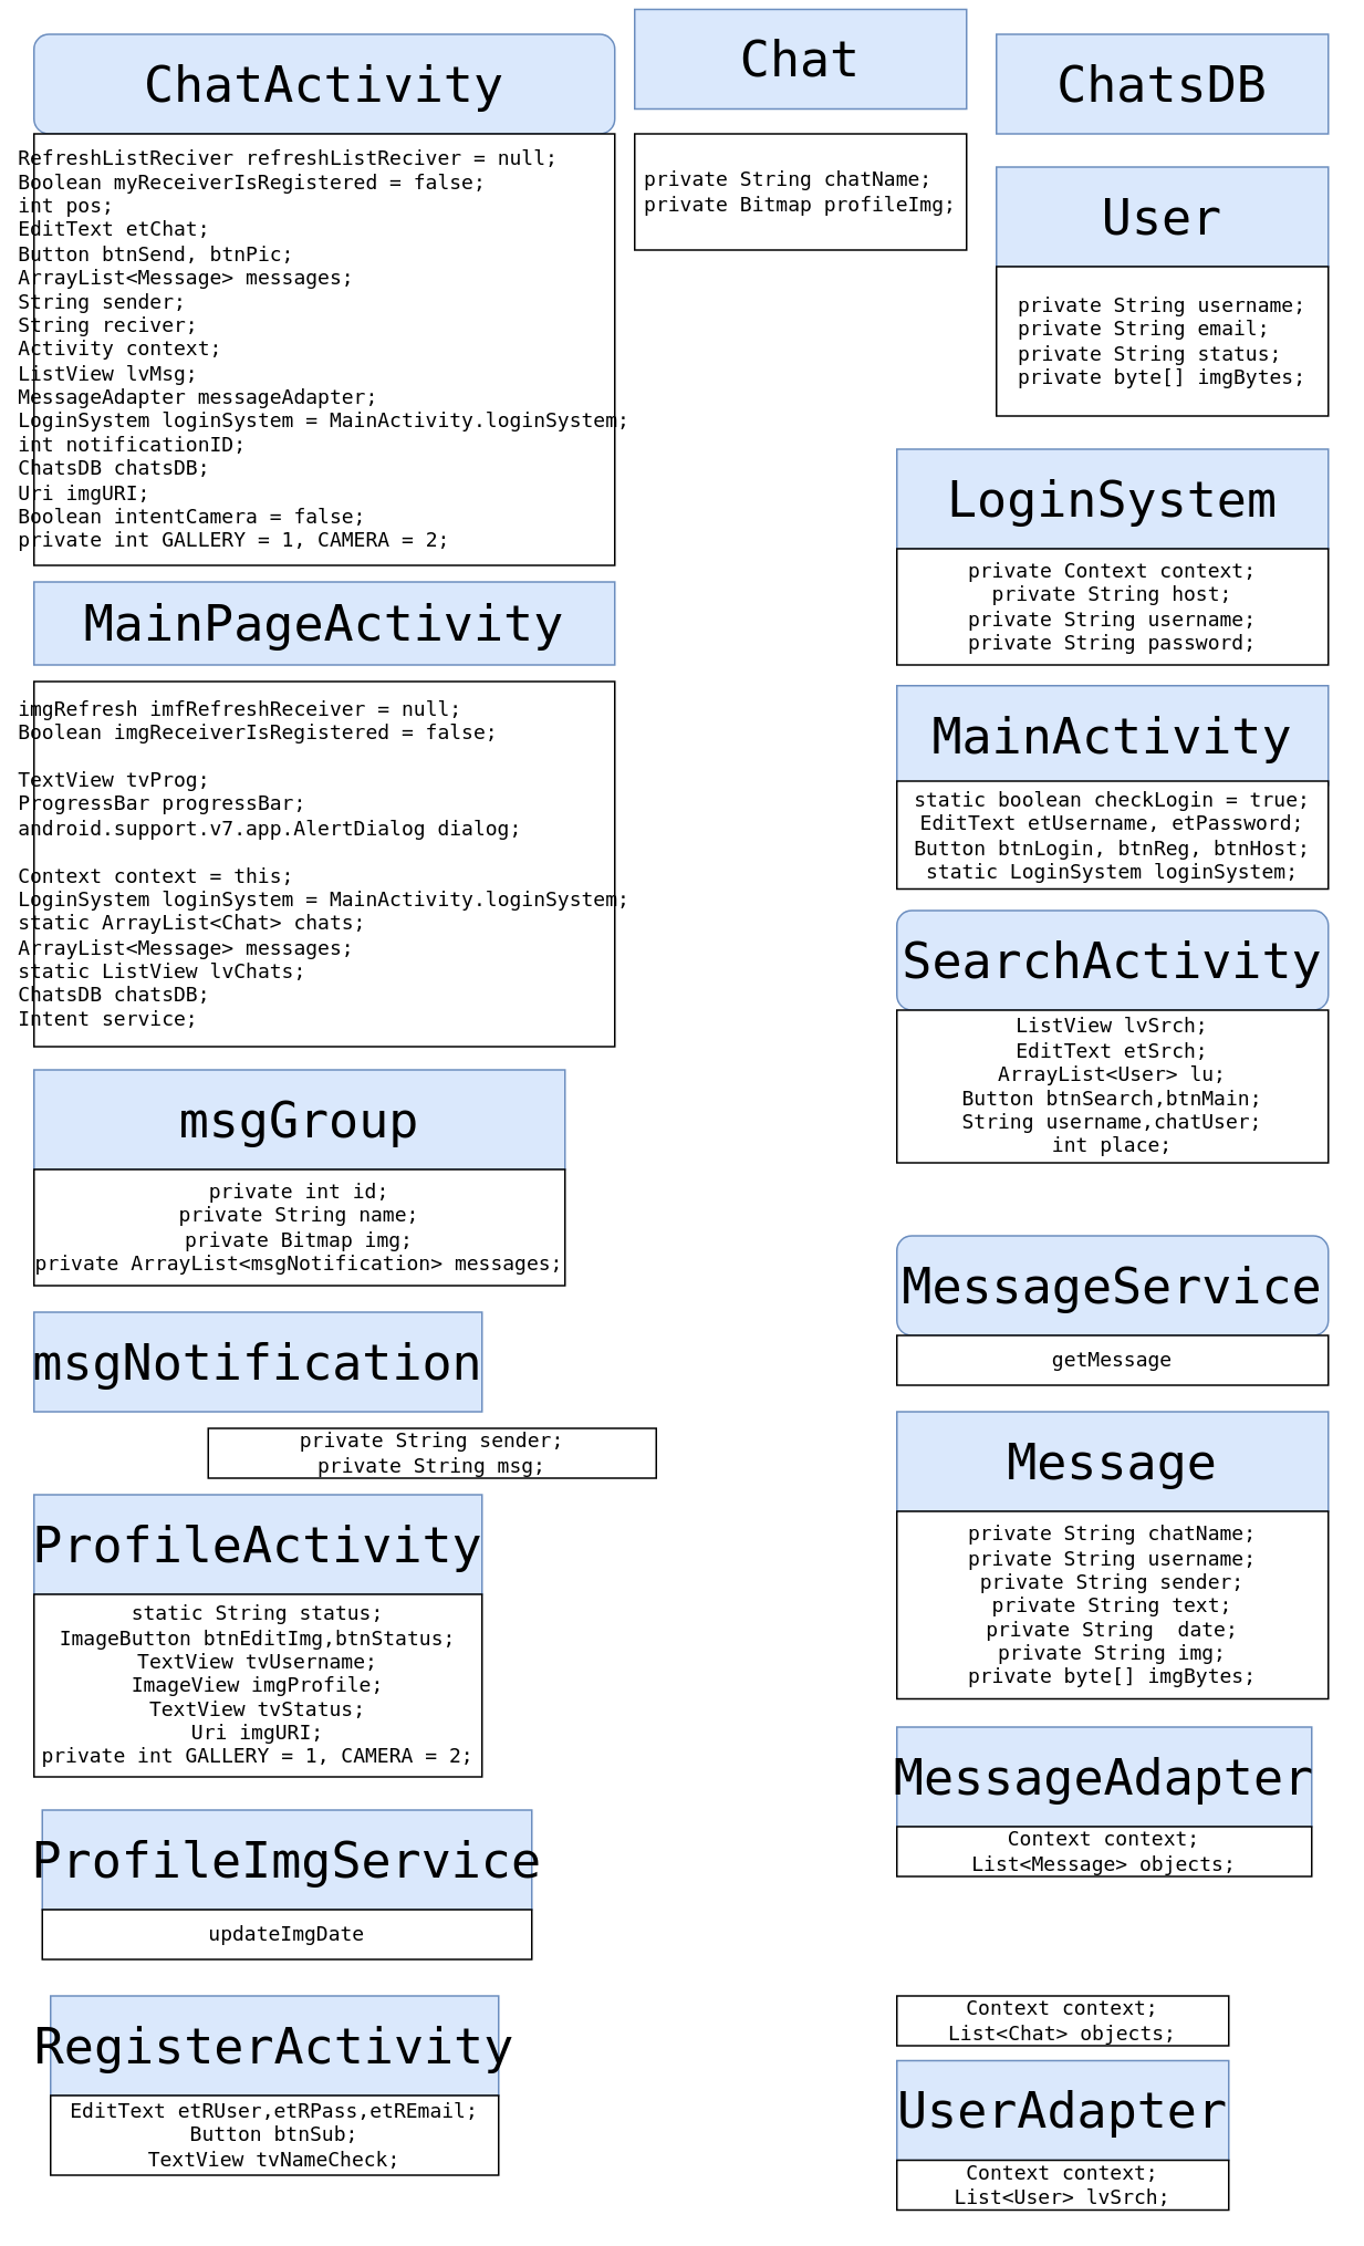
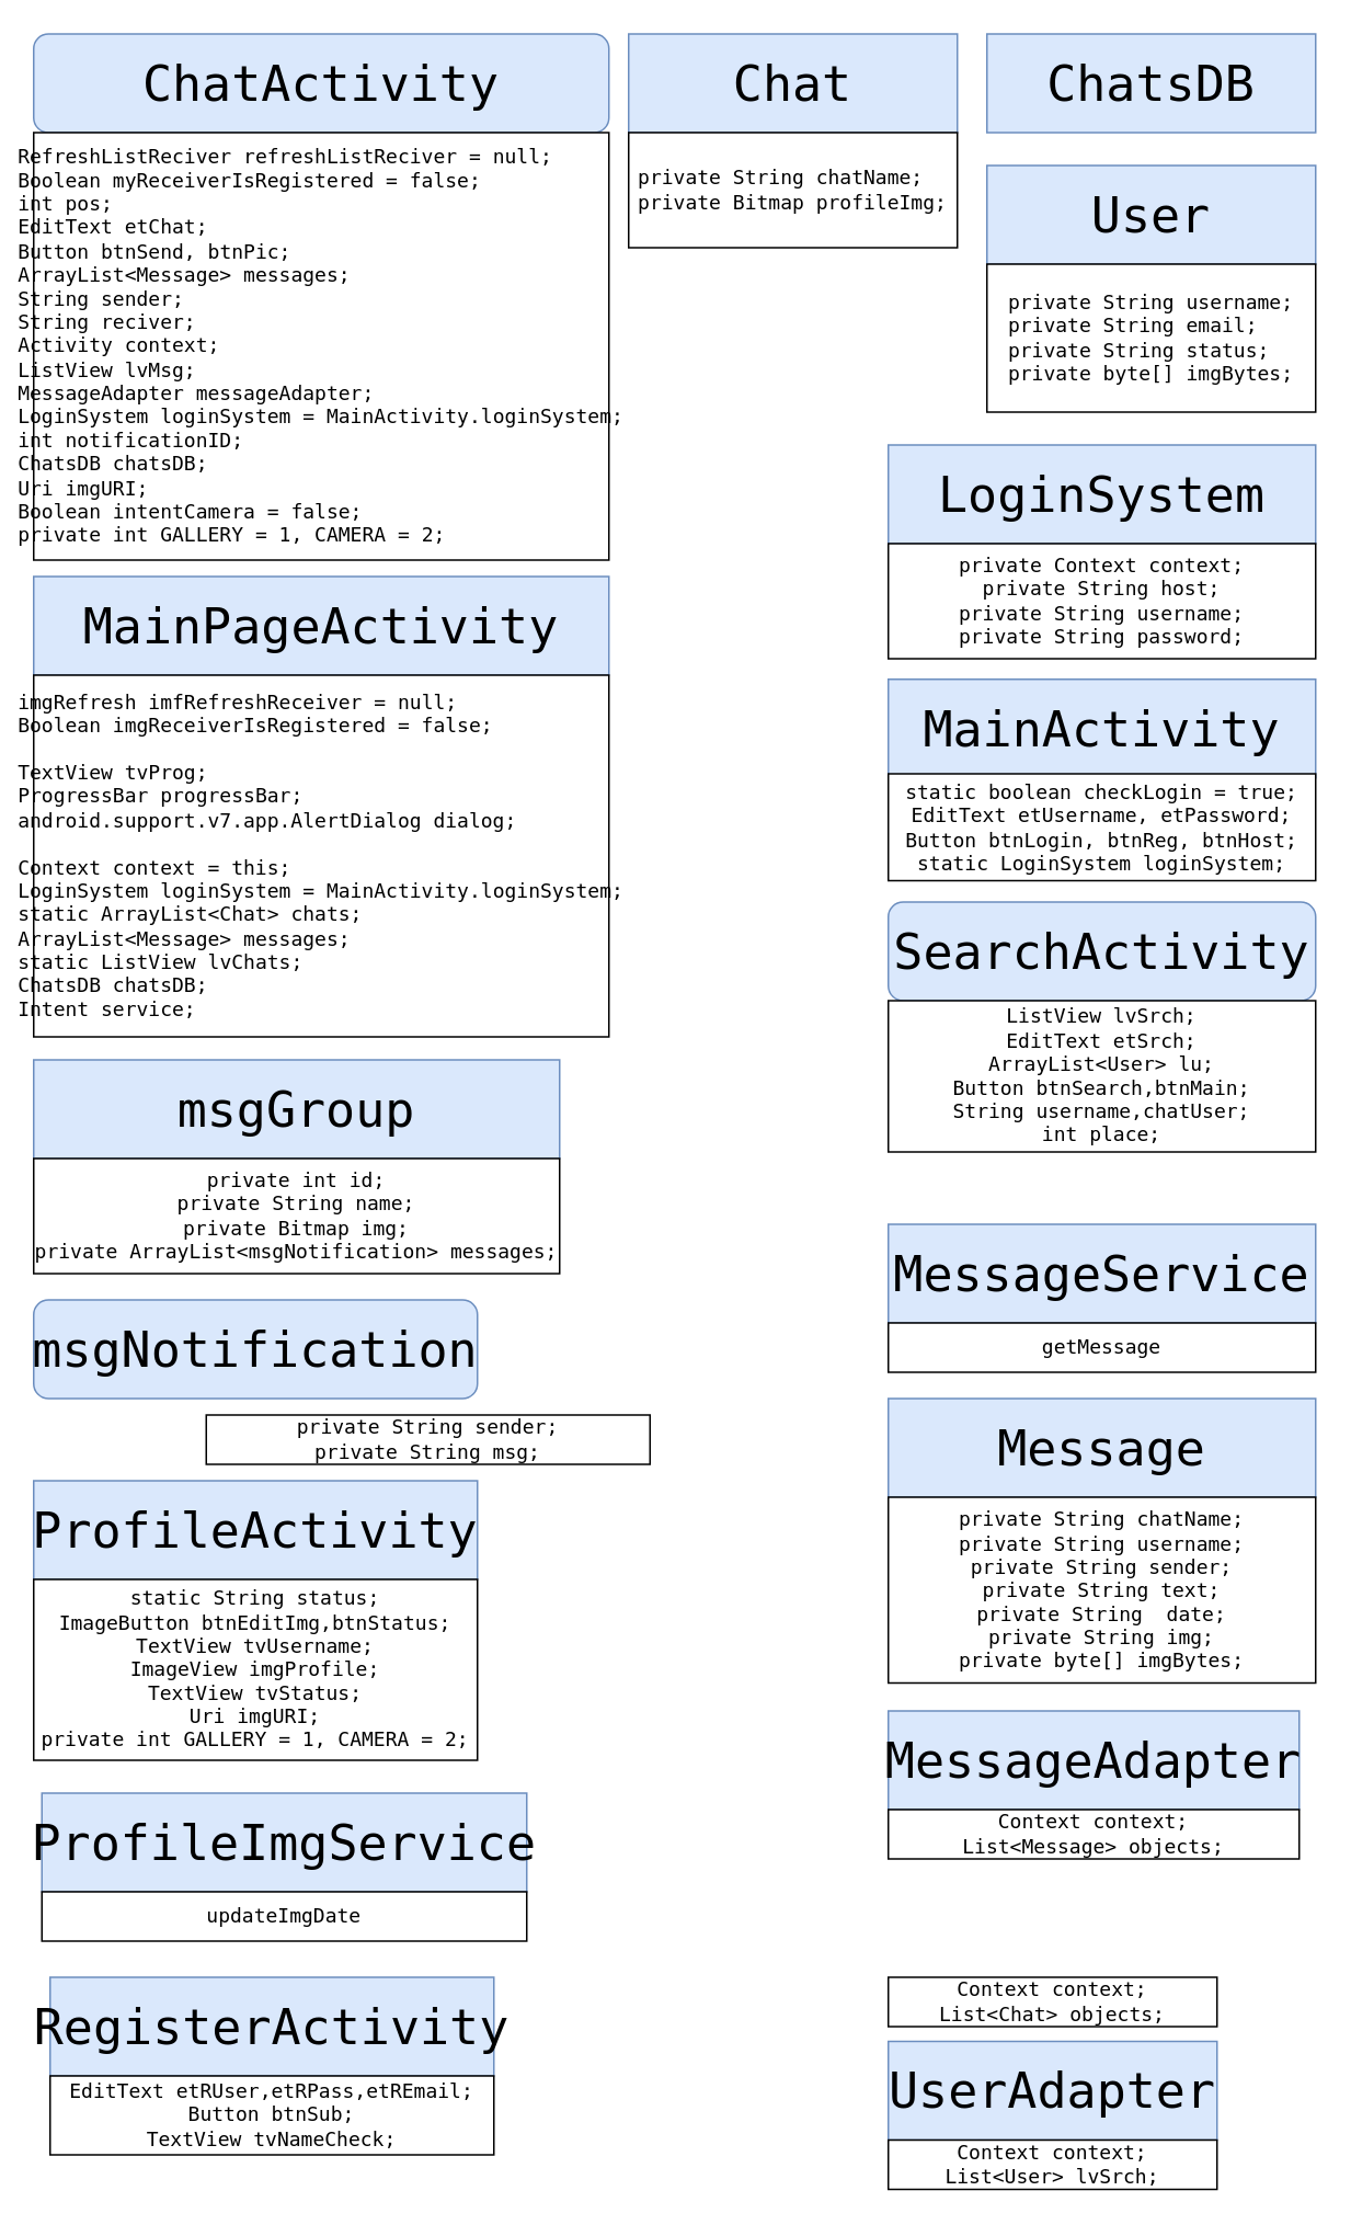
- <mxCell id="4" value="&lt;pre&gt;&lt;pre&gt;&lt;pre&gt;&lt;font style=&quot;font-size: 30px&quot;&gt;Chat&lt;/font&gt;&lt;/pre&gt;&lt;/pre&gt;&lt;/pre&gt;" style="rounded=0;whiteSpace=wrap;html=1;fillColor=#dae8fc;strokeColor=#6c8ebf;" vertex="1" parent="1"><mxGeometry x="382" y="5" width="200" height="60" as="geometry" /></mxCell>
+ <mxCell id="4" value="&lt;pre&gt;&lt;pre&gt;&lt;pre&gt;&lt;font style=&quot;font-size: 30px&quot;&gt;Chat&lt;/font&gt;&lt;/pre&gt;&lt;/pre&gt;&lt;/pre&gt;" style="rounded=0;whiteSpace=wrap;html=1;fillColor=#dae8fc;strokeColor=#6c8ebf;" vertex="1" parent="1"><mxGeometry x="382" y="20" width="200" height="60" as="geometry" /></mxCell>
- <mxCell id="15" value="&lt;pre&gt;&lt;pre&gt;&lt;pre&gt;&lt;pre&gt;&lt;pre&gt;&lt;font style=&quot;font-size: 30px&quot;&gt;MainPageActivity&lt;/font&gt;&lt;/pre&gt;&lt;/pre&gt;&lt;/pre&gt;&lt;/pre&gt;&lt;/pre&gt;" style="rounded=0;whiteSpace=wrap;html=1;fillColor=#dae8fc;strokeColor=#6c8ebf;" vertex="1" parent="1"><mxGeometry x="20" y="350" width="350" height="50" as="geometry" /></mxCell>
+ <mxCell id="15" value="&lt;pre&gt;&lt;pre&gt;&lt;pre&gt;&lt;pre&gt;&lt;pre&gt;&lt;font style=&quot;font-size: 30px&quot;&gt;MainPageActivity&lt;/font&gt;&lt;/pre&gt;&lt;/pre&gt;&lt;/pre&gt;&lt;/pre&gt;&lt;/pre&gt;" style="rounded=0;whiteSpace=wrap;html=1;fillColor=#dae8fc;strokeColor=#6c8ebf;" vertex="1" parent="1"><mxGeometry x="20" y="350" width="350" height="60" as="geometry" /></mxCell>
- <mxCell id="22" value="&lt;pre&gt;&lt;pre&gt;&lt;pre&gt;&lt;pre style=&quot;font-size: 30px&quot;&gt;&lt;pre&gt;MessageService&lt;/pre&gt;&lt;/pre&gt;&lt;/pre&gt;&lt;/pre&gt;&lt;/pre&gt;" style="whiteSpace=wrap;html=1;fillColor=#dae8fc;strokeColor=#6c8ebf;rounded=1;" vertex="1" parent="1"><mxGeometry x="540" y="744" width="260" height="60" as="geometry" /></mxCell>
+ <mxCell id="22" value="&lt;pre&gt;&lt;pre&gt;&lt;pre&gt;&lt;pre style=&quot;font-size: 30px&quot;&gt;&lt;pre&gt;MessageService&lt;/pre&gt;&lt;/pre&gt;&lt;/pre&gt;&lt;/pre&gt;&lt;/pre&gt;" style="rounded=0;whiteSpace=wrap;html=1;fillColor=#dae8fc;strokeColor=#6c8ebf;" vertex="1" parent="1"><mxGeometry x="540" y="744" width="260" height="60" as="geometry" /></mxCell>
- <mxCell id="26" value="&lt;pre&gt;&lt;pre&gt;&lt;pre&gt;&lt;pre style=&quot;font-size: 30px&quot;&gt;msgNotification&lt;/pre&gt;&lt;/pre&gt;&lt;/pre&gt;&lt;/pre&gt;" style="rounded=0;whiteSpace=wrap;html=1;fillColor=#dae8fc;strokeColor=#6c8ebf;" vertex="1" parent="1"><mxGeometry x="20" y="790" width="270" height="60" as="geometry" /></mxCell>
+ <mxCell id="26" value="&lt;pre&gt;&lt;pre&gt;&lt;pre&gt;&lt;pre style=&quot;font-size: 30px&quot;&gt;msgNotification&lt;/pre&gt;&lt;/pre&gt;&lt;/pre&gt;&lt;/pre&gt;" style="whiteSpace=wrap;html=1;fillColor=#dae8fc;strokeColor=#6c8ebf;rounded=1;" vertex="1" parent="1"><mxGeometry x="20" y="790" width="270" height="60" as="geometry" /></mxCell>
